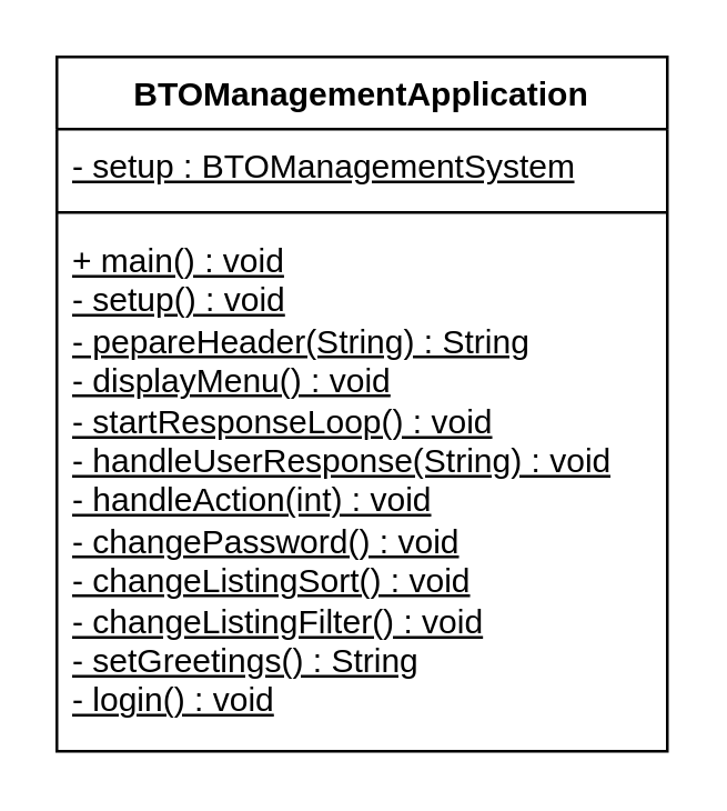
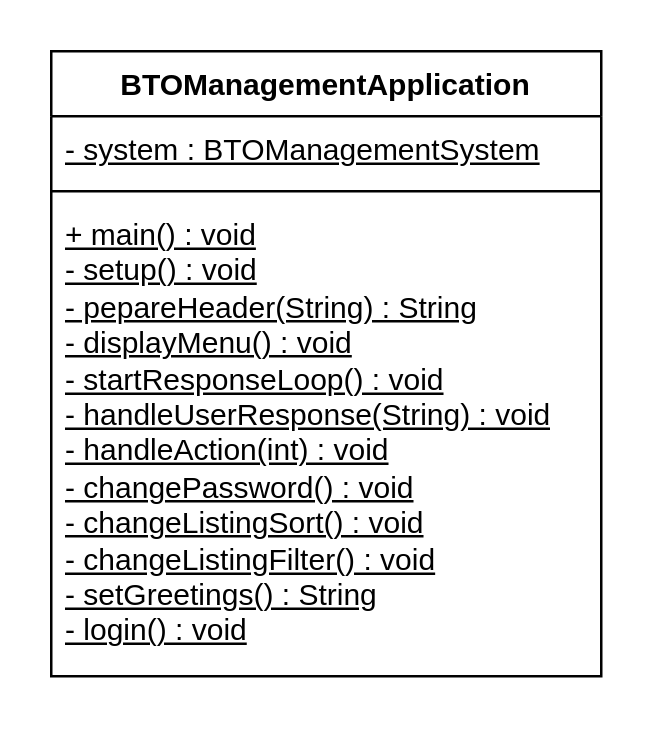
- <mxCell id="3" value="&lt;u&gt;- setup : BTOManagementSystem&lt;/u&gt;" style="text;strokeColor=none;fillColor=none;align=left;verticalAlign=top;spacingLeft=4;spacingRight=4;overflow=hidden;rotatable=0;points=[[0,0.5],[1,0.5]];portConstraint=eastwest;whiteSpace=wrap;html=1;" vertex="1" parent="2"><mxGeometry y="26" width="220" height="26" as="geometry" /></mxCell>
+ <mxCell id="3" value="&lt;u&gt;- system : BTOManagementSystem&lt;/u&gt;" style="text;strokeColor=none;fillColor=none;align=left;verticalAlign=top;spacingLeft=4;spacingRight=4;overflow=hidden;rotatable=0;points=[[0,0.5],[1,0.5]];portConstraint=eastwest;whiteSpace=wrap;html=1;" vertex="1" parent="2"><mxGeometry y="26" width="220" height="26" as="geometry" /></mxCell>
